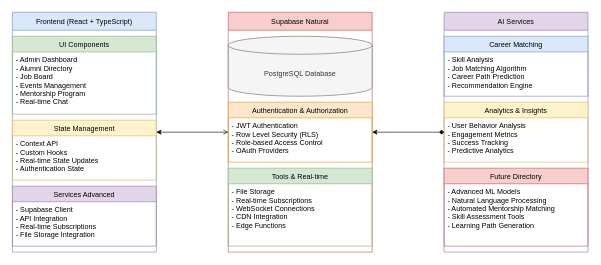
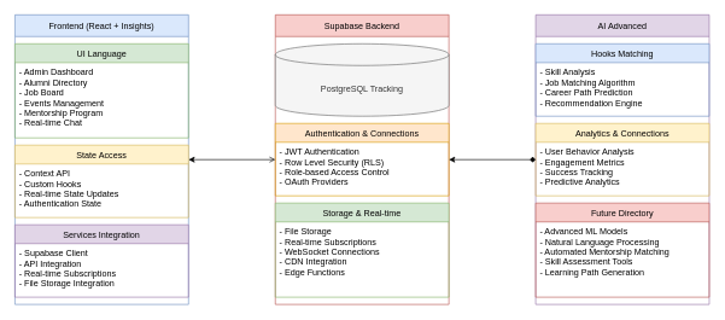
- <mxCell id="2" value="Frontend (React + TypeScript)" style="swimlane;fontStyle=0;childLayout=stackLayout;horizontal=1;startSize=30;horizontalStack=0;resizeParent=1;resizeParentMax=0;resizeLast=0;collapsible=1;marginBottom=0;fillColor=#dae8fc;strokeColor=#6c8ebf;" parent="1" vertex="1"><mxGeometry x="20" y="20" width="240" height="400" as="geometry" /></mxCell>
+ <mxCell id="2" value="Frontend (React + Insights)" style="swimlane;fontStyle=0;childLayout=stackLayout;horizontal=1;startSize=30;horizontalStack=0;resizeParent=1;resizeParentMax=0;resizeLast=0;collapsible=1;marginBottom=0;fillColor=#dae8fc;strokeColor=#6c8ebf;" parent="1" vertex="1"><mxGeometry x="20" y="20" width="240" height="400" as="geometry" /></mxCell>
- <mxCell id="9" value="Supabase Natural" style="swimlane;fontStyle=0;childLayout=stackLayout;horizontal=1;startSize=30;horizontalStack=0;resizeParent=1;resizeParentMax=0;resizeLast=0;collapsible=1;marginBottom=0;fillColor=#f8cecc;strokeColor=#b85450;" parent="1" vertex="1"><mxGeometry x="380" y="20" width="240" height="400" as="geometry" /></mxCell>
+ <mxCell id="9" value="Supabase Backend" style="swimlane;fontStyle=0;childLayout=stackLayout;horizontal=1;startSize=30;horizontalStack=0;resizeParent=1;resizeParentMax=0;resizeLast=0;collapsible=1;marginBottom=0;fillColor=#f8cecc;strokeColor=#b85450;" parent="1" vertex="1"><mxGeometry x="380" y="20" width="240" height="400" as="geometry" /></mxCell>
- <mxCell id="15" value="AI Services" style="swimlane;fontStyle=0;childLayout=stackLayout;horizontal=1;startSize=30;horizontalStack=0;resizeParent=1;resizeParentMax=0;resizeLast=0;collapsible=1;marginBottom=0;fillColor=#e1d5e7;strokeColor=#9673a6;" parent="1" vertex="1"><mxGeometry x="740" y="20" width="240" height="400" as="geometry" /></mxCell>
+ <mxCell id="15" value="AI Advanced" style="swimlane;fontStyle=0;childLayout=stackLayout;horizontal=1;startSize=30;horizontalStack=0;resizeParent=1;resizeParentMax=0;resizeLast=0;collapsible=1;marginBottom=0;fillColor=#e1d5e7;strokeColor=#9673a6;" parent="1" vertex="1"><mxGeometry x="740" y="20" width="240" height="400" as="geometry" /></mxCell>
- <mxCell id="3" value="UI Components" style="swimlane;fontStyle=0;childLayout=stackLayout;horizontal=1;startSize=26;fillColor=#d5e8d4;strokeColor=#82b366;" parent="2" vertex="1"><mxGeometry y="40" width="240" height="130" as="geometry" /></mxCell>
+ <mxCell id="3" value="UI Language" style="swimlane;fontStyle=0;childLayout=stackLayout;horizontal=1;startSize=26;fillColor=#d5e8d4;strokeColor=#82b366;" parent="2" vertex="1"><mxGeometry y="40" width="240" height="130" as="geometry" /></mxCell>
- <mxCell id="16" value="Career Matching" style="swimlane;fontStyle=0;childLayout=stackLayout;horizontal=1;startSize=26;fillColor=#dae8fc;strokeColor=#6c8ebf;" parent="15" vertex="1"><mxGeometry y="40" width="240" height="100" as="geometry" /></mxCell>
+ <mxCell id="16" value="Hooks Matching" style="swimlane;fontStyle=0;childLayout=stackLayout;horizontal=1;startSize=26;fillColor=#dae8fc;strokeColor=#6c8ebf;" parent="15" vertex="1"><mxGeometry y="40" width="240" height="100" as="geometry" /></mxCell>
- <mxCell id="10" value="PostgreSQL Database" style="shape=cylinder3;whiteSpace=wrap;html=1;boundedLbl=1;backgroundOutline=1;size=15;fillColor=#f5f5f5;strokeColor=#666666;fontColor=#333333;" parent="9" vertex="1"><mxGeometry y="40" width="240" height="100" as="geometry" /></mxCell>
+ <mxCell id="10" value="PostgreSQL Tracking" style="shape=cylinder3;whiteSpace=wrap;html=1;boundedLbl=1;backgroundOutline=1;size=15;fillColor=#f5f5f5;strokeColor=#666666;fontColor=#333333;" parent="9" vertex="1"><mxGeometry y="40" width="240" height="100" as="geometry" /></mxCell>
- <mxCell id="11" value="Authentication &amp; Authorization" style="swimlane;fontStyle=0;childLayout=stackLayout;horizontal=1;startSize=26;fillColor=#ffe6cc;strokeColor=#d79b00;" parent="9" vertex="1"><mxGeometry y="150" width="240" height="100" as="geometry" /></mxCell>
+ <mxCell id="11" value="Authentication &amp; Connections" style="swimlane;fontStyle=0;childLayout=stackLayout;horizontal=1;startSize=26;fillColor=#ffe6cc;strokeColor=#d79b00;" parent="9" vertex="1"><mxGeometry y="150" width="240" height="100" as="geometry" /></mxCell>
- <mxCell id="18" value="Analytics &amp; Insights" style="swimlane;fontStyle=0;childLayout=stackLayout;horizontal=1;startSize=26;fillColor=#fff2cc;strokeColor=#d6b656;" parent="15" vertex="1"><mxGeometry y="150" width="240" height="100" as="geometry" /></mxCell>
+ <mxCell id="18" value="Analytics &amp; Connections" style="swimlane;fontStyle=0;childLayout=stackLayout;horizontal=1;startSize=26;fillColor=#fff2cc;strokeColor=#d6b656;" parent="15" vertex="1"><mxGeometry y="150" width="240" height="100" as="geometry" /></mxCell>
- <mxCell id="5" value="State Management" style="swimlane;fontStyle=0;childLayout=stackLayout;horizontal=1;startSize=26;fillColor=#fff2cc;strokeColor=#d6b656;" parent="2" vertex="1"><mxGeometry y="180" width="240" height="100" as="geometry" /></mxCell>
+ <mxCell id="5" value="State Access" style="swimlane;fontStyle=0;childLayout=stackLayout;horizontal=1;startSize=26;fillColor=#fff2cc;strokeColor=#d6b656;" parent="2" vertex="1"><mxGeometry y="180" width="240" height="100" as="geometry" /></mxCell>
- <mxCell id="13" value="Tools &amp; Real-time" style="swimlane;fontStyle=0;childLayout=stackLayout;horizontal=1;startSize=26;fillColor=#d5e8d4;strokeColor=#82b366;" parent="9" vertex="1"><mxGeometry y="260" width="240" height="130" as="geometry" /></mxCell>
+ <mxCell id="13" value="Storage &amp; Real-time" style="swimlane;fontStyle=0;childLayout=stackLayout;horizontal=1;startSize=26;fillColor=#d5e8d4;strokeColor=#82b366;" parent="9" vertex="1"><mxGeometry y="260" width="240" height="130" as="geometry" /></mxCell>
- <mxCell id="7" value="Services Advanced" style="swimlane;fontStyle=0;childLayout=stackLayout;horizontal=1;startSize=26;fillColor=#e1d5e7;strokeColor=#9673a6;" parent="2" vertex="1"><mxGeometry y="290" width="240" height="100" as="geometry" /></mxCell>
+ <mxCell id="7" value="Services Integration" style="swimlane;fontStyle=0;childLayout=stackLayout;horizontal=1;startSize=26;fillColor=#e1d5e7;strokeColor=#9673a6;" parent="2" vertex="1"><mxGeometry y="290" width="240" height="100" as="geometry" /></mxCell>
